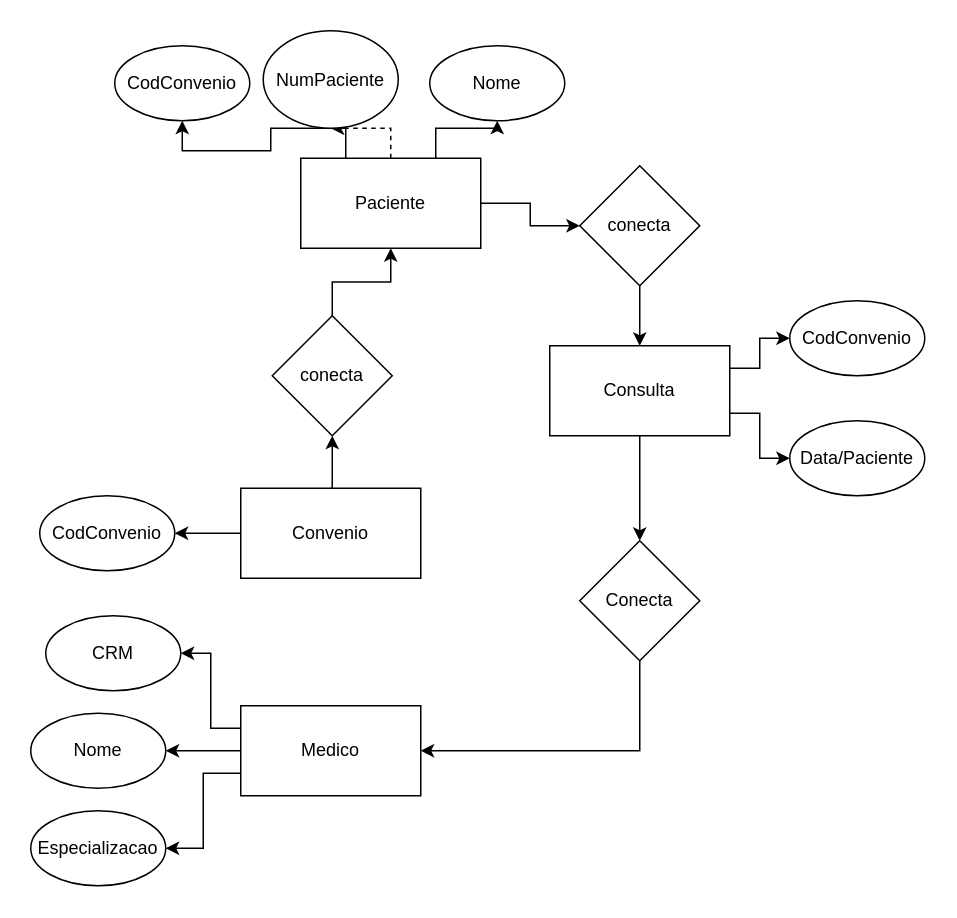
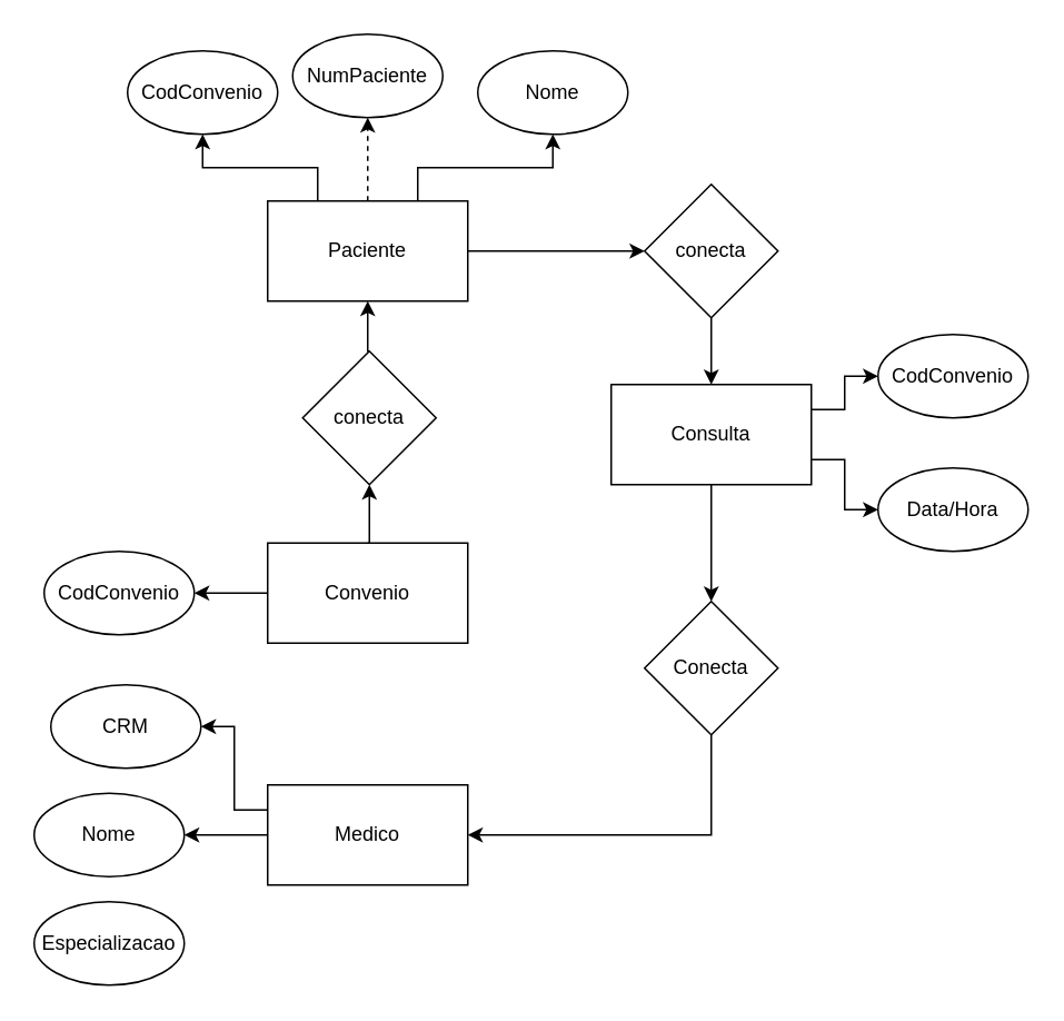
- <mxCell id="19" value="NumPaciente" style="ellipse;whiteSpace=wrap;html=1;" vertex="1" parent="1"><mxGeometry x="175" y="20" width="90" height="65" as="geometry" /></mxCell>
+ <mxCell id="19" value="NumPaciente" style="ellipse;whiteSpace=wrap;html=1;" vertex="1" parent="1"><mxGeometry x="175" y="20" width="90" height="50" as="geometry" /></mxCell>
- <mxCell id="9" value="Paciente" style="rounded=0;whiteSpace=wrap;html=1;" vertex="1" parent="1"><mxGeometry x="200" y="105" width="120" height="60" as="geometry" /></mxCell>
+ <mxCell id="9" value="Paciente" style="rounded=0;whiteSpace=wrap;html=1;" vertex="1" parent="1"><mxGeometry x="160" y="120" width="120" height="60" as="geometry" /></mxCell>
- <mxCell id="25" value="Data/Paciente" style="ellipse;whiteSpace=wrap;html=1;" vertex="1" parent="1"><mxGeometry x="526" y="280" width="90" height="50" as="geometry" /></mxCell>
+ <mxCell id="25" value="Data/Hora" style="ellipse;whiteSpace=wrap;html=1;" vertex="1" parent="1"><mxGeometry x="526" y="280" width="90" height="50" as="geometry" /></mxCell>
- <mxCell id="12" style="edgeStyle=orthogonalEdgeStyle;rounded=0;orthogonalLoop=1;jettySize=auto;html=1;exitX=0;exitY=0.75;exitDx=0;exitDy=0;entryX=1;entryY=0.5;entryDx=0;entryDy=0;" edge="1" parent="1" source="13" target="23"><mxGeometry relative="1" as="geometry" /></mxCell>
